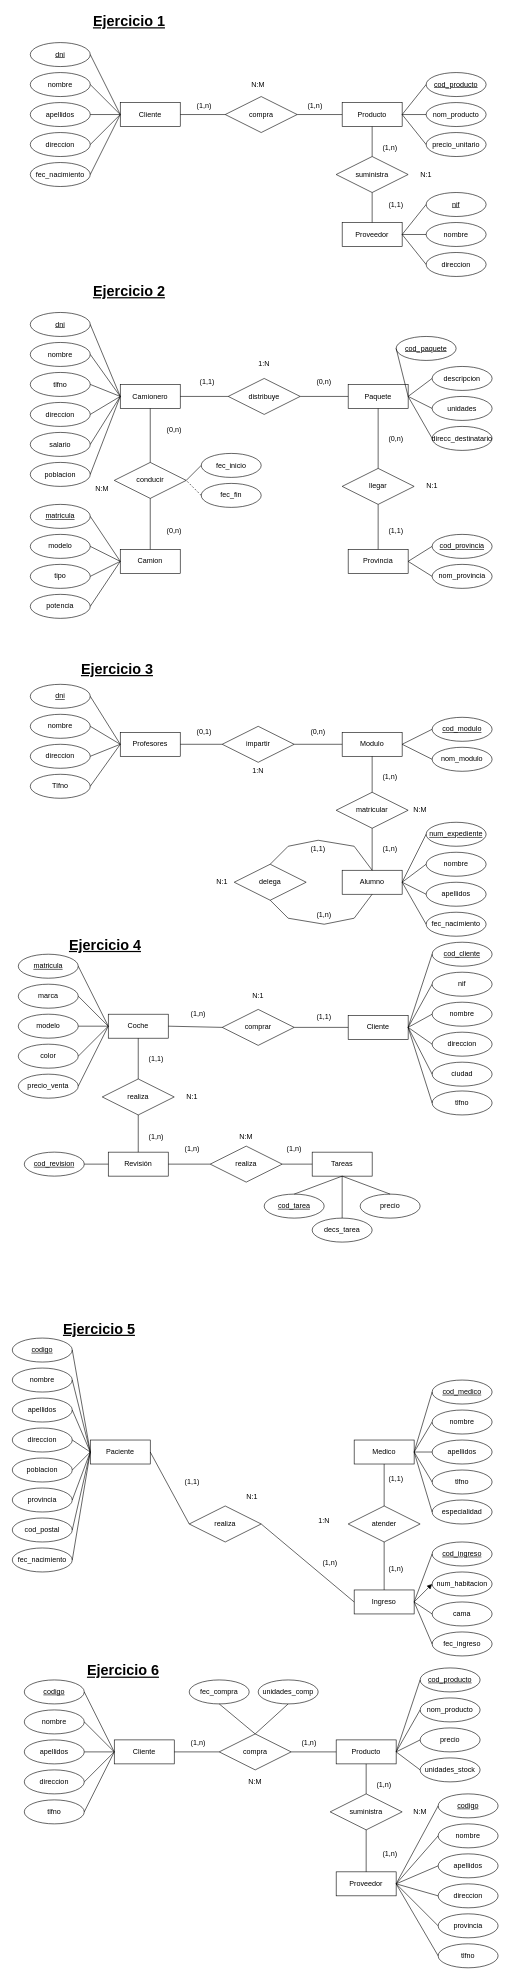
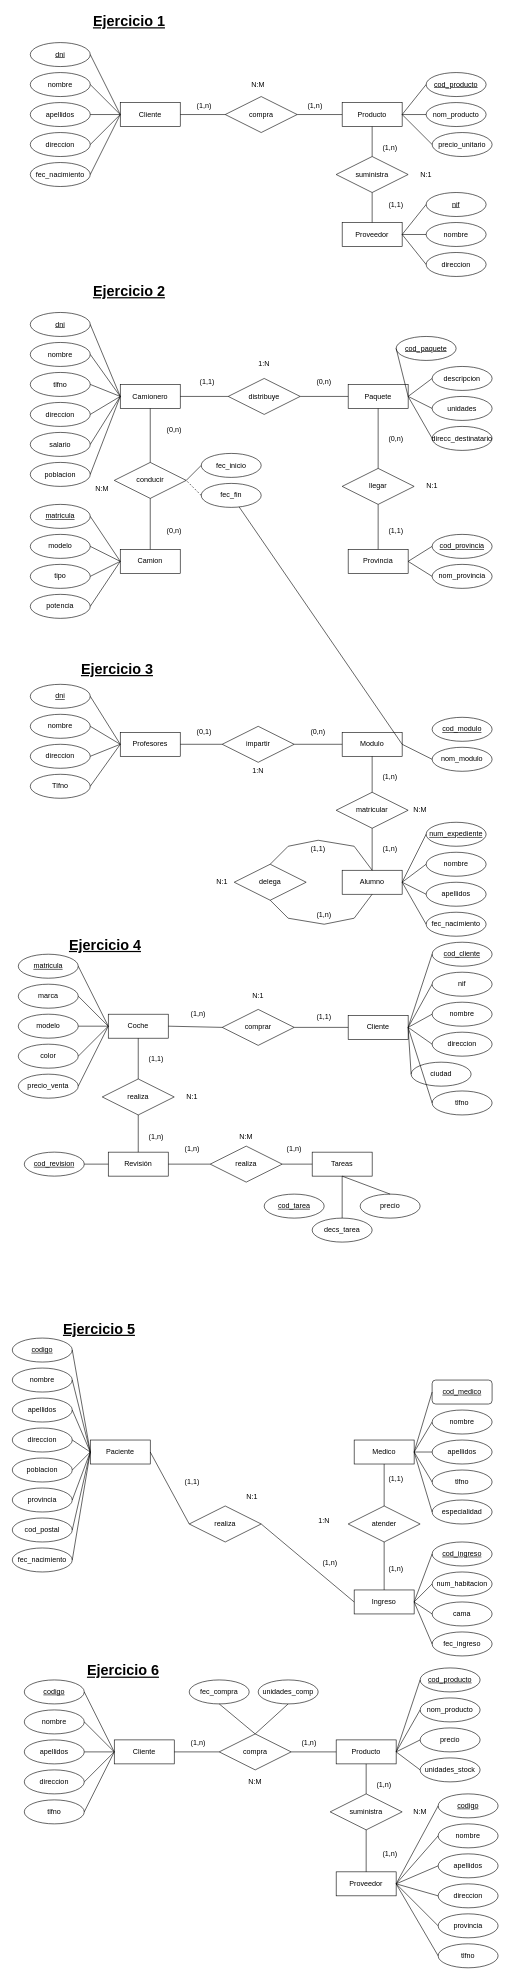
- <mxCell id="17" value="precio_unitario" style="ellipse;whiteSpace=wrap;html=1;align=center;" vertex="1" parent="1"><mxGeometry x="710" y="220" width="100" height="40" as="geometry" /></mxCell>
+ <mxCell id="17" value="precio_unitario" style="ellipse;whiteSpace=wrap;html=1;align=center;" vertex="1" parent="1"><mxGeometry x="720" y="220" width="100" height="40" as="geometry" /></mxCell>
- <mxCell id="112" value="" style="endArrow=none;html=1;rounded=0;entryX=0;entryY=0.5;entryDx=0;entryDy=0;exitX=1;exitY=0.5;exitDx=0;exitDy=0;" edge="1" parent="1" source="109" target="110"><mxGeometry relative="1" as="geometry"><mxPoint x="450" y="1280" as="sourcePoint" /><mxPoint x="610" y="1280" as="targetPoint" /></mxGeometry></mxCell>
+ <mxCell id="112" value="" style="endArrow=none;html=1;rounded=0;exitX=1;exitY=0.5;exitDx=0;exitDy=0;" edge="1" parent="1" source="109" target="96"><mxGeometry relative="1" as="geometry"><mxPoint x="450" y="1280" as="sourcePoint" /><mxPoint x="610" y="1280" as="targetPoint" /></mxGeometry></mxCell>
- <mxCell id="159" value="ciudad" style="ellipse;whiteSpace=wrap;html=1;align=center;" vertex="1" parent="1"><mxGeometry x="720" y="1770" width="100" height="40" as="geometry" /></mxCell>
+ <mxCell id="159" value="ciudad" style="ellipse;whiteSpace=wrap;html=1;align=center;" vertex="1" parent="1"><mxGeometry x="685" y="1770" width="100" height="40" as="geometry" /></mxCell>
- <mxCell id="187" value="" style="endArrow=none;html=1;rounded=0;exitX=0.5;exitY=1;exitDx=0;exitDy=0;entryX=0.5;entryY=0;entryDx=0;entryDy=0;" edge="1" parent="1" source="180" target="181"><mxGeometry relative="1" as="geometry"><mxPoint x="530" y="1950" as="sourcePoint" /><mxPoint x="480" y="1950" as="targetPoint" /></mxGeometry></mxCell>
- <mxCell id="220" value="cod_medico" style="ellipse;whiteSpace=wrap;html=1;align=center;fontStyle=4;" vertex="1" parent="1"><mxGeometry x="720" y="2300" width="100" height="40" as="geometry" /></mxCell>
+ <mxCell id="220" value="cod_medico" style="whiteSpace=wrap;html=1;align=center;fontStyle=4;rounded=1;" vertex="1" parent="1"><mxGeometry x="720" y="2300" width="100" height="40" as="geometry" /></mxCell>
- <mxCell id="226" value="" style="endArrow=block;html=1;rounded=0;entryX=0;entryY=0.5;entryDx=0;entryDy=0;exitX=1;exitY=0.5;exitDx=0;exitDy=0;" edge="1" parent="1" source="223" target="231"><mxGeometry relative="1" as="geometry"><mxPoint x="460" y="2732" as="sourcePoint" /><mxPoint x="720" y="2640" as="targetPoint" /></mxGeometry></mxCell>
+ <mxCell id="226" value="" style="endArrow=none;html=1;rounded=0;entryX=0;entryY=0.5;entryDx=0;entryDy=0;exitX=1;exitY=0.5;exitDx=0;exitDy=0;" edge="1" parent="1" source="223" target="231"><mxGeometry relative="1" as="geometry"><mxPoint x="460" y="2732" as="sourcePoint" /><mxPoint x="720" y="2640" as="targetPoint" /></mxGeometry></mxCell>
